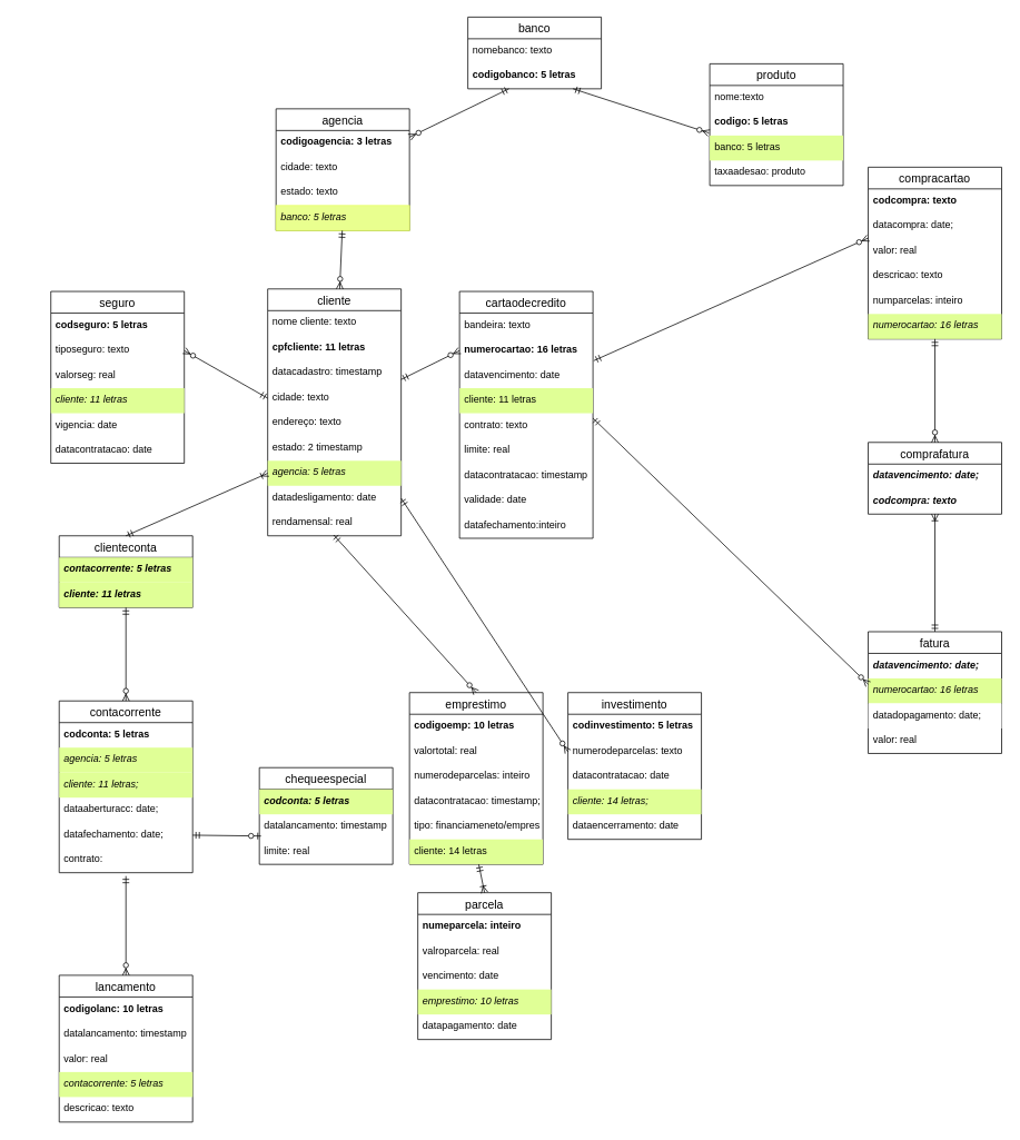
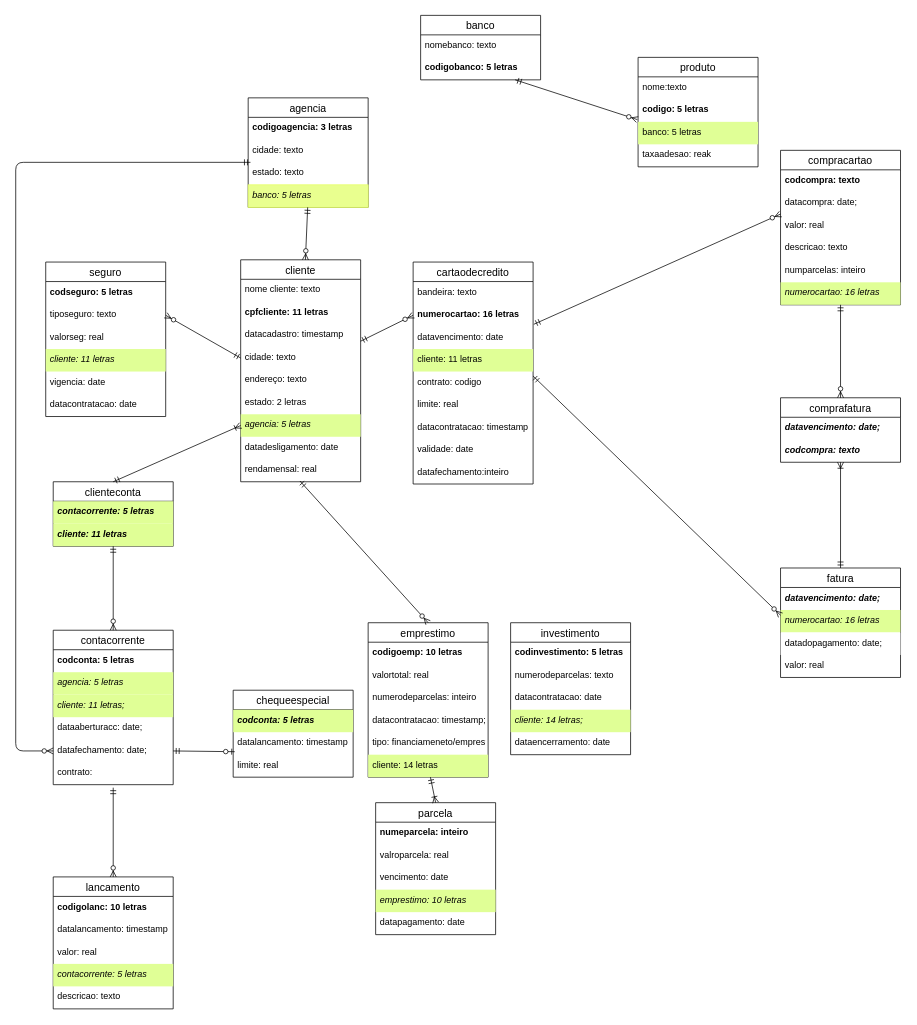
- <mxCell id="53" value="" style="fontSize=12;html=1;endArrow=ERzeroToMany;endFill=1;startArrow=ERmandOne;startFill=0;" parent="1" source="35" target="18" edge="1"><mxGeometry width="100" height="100" relative="1" as="geometry"><mxPoint x="900" y="420" as="sourcePoint" /><mxPoint x="1000" y="320" as="targetPoint" /></mxGeometry></mxCell>
- <mxCell id="59" value="taxaadesao: produto" style="text;strokeColor=none;fillColor=none;spacingLeft=4;spacingRight=4;overflow=hidden;rotatable=0;points=[[0,0.5],[1,0.5]];portConstraint=eastwest;fontSize=12;" parent="55" vertex="1"><mxGeometry y="116" width="160" height="30" as="geometry" /></mxCell>
+ <mxCell id="59" value="taxaadesao: reak" style="text;strokeColor=none;fillColor=none;spacingLeft=4;spacingRight=4;overflow=hidden;rotatable=0;points=[[0,0.5],[1,0.5]];portConstraint=eastwest;fontSize=12;" parent="55" vertex="1"><mxGeometry y="116" width="160" height="30" as="geometry" /></mxCell>
+ <mxCell id="96" value="" style="fontSize=12;html=1;endArrow=ERmandOne;endFill=0;startArrow=ERzeroToMany;startFill=1;entryX=0.019;entryY=0;entryDx=0;entryDy=0;edgeStyle=elbowEdgeStyle;entryPerimeter=0;" parent="1" source="93" target="21" edge="1"><mxGeometry width="100" height="100" relative="1" as="geometry"><mxPoint x="50" y="365" as="sourcePoint" /><mxPoint x="220" y="260" as="targetPoint" /><Array as="points"><mxPoint x="20" y="550" /></Array></mxGeometry></mxCell>
- <mxCell id="41" value="contrato: texto" style="text;strokeColor=none;fillColor=none;spacingLeft=4;spacingRight=4;overflow=hidden;rotatable=0;points=[[0,0.5],[1,0.5]];portConstraint=eastwest;fontSize=12;" parent="36" vertex="1"><mxGeometry y="146" width="160" height="30" as="geometry" /></mxCell>
+ <mxCell id="41" value="contrato: codigo" style="text;strokeColor=none;fillColor=none;spacingLeft=4;spacingRight=4;overflow=hidden;rotatable=0;points=[[0,0.5],[1,0.5]];portConstraint=eastwest;fontSize=12;" parent="36" vertex="1"><mxGeometry y="146" width="160" height="30" as="geometry" /></mxCell>
- <mxCell id="29" value="estado: 2 timestamp" style="text;strokeColor=none;fillColor=none;spacingLeft=4;spacingRight=4;overflow=hidden;rotatable=0;points=[[0,0.5],[1,0.5]];portConstraint=eastwest;fontSize=12;fontStyle=0" parent="23" vertex="1"><mxGeometry y="176" width="160" height="30" as="geometry" /></mxCell>
+ <mxCell id="29" value="estado: 2 letras" style="text;strokeColor=none;fillColor=none;spacingLeft=4;spacingRight=4;overflow=hidden;rotatable=0;points=[[0,0.5],[1,0.5]];portConstraint=eastwest;fontSize=12;fontStyle=0" parent="23" vertex="1"><mxGeometry y="176" width="160" height="30" as="geometry" /></mxCell>
- <mxCell id="65" value="" style="fontSize=12;html=1;endArrow=ERmandOne;endFill=0;startArrow=ERzeroToMany;startFill=1;exitX=0;exitY=0.5;exitDx=0;exitDy=0;entryX=1;entryY=0.5;entryDx=0;entryDy=0;" parent="1" source="7" target="31" edge="1"><mxGeometry width="100" height="100" relative="1" as="geometry"><mxPoint x="743.5" y="705" as="sourcePoint" /><mxPoint x="740" y="600" as="targetPoint" /></mxGeometry></mxCell>
